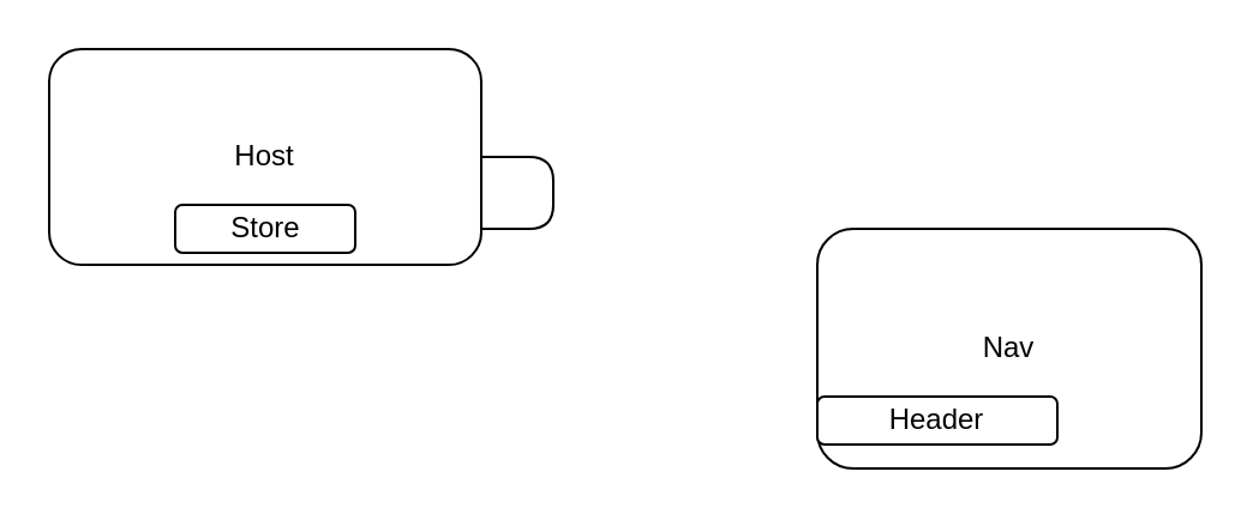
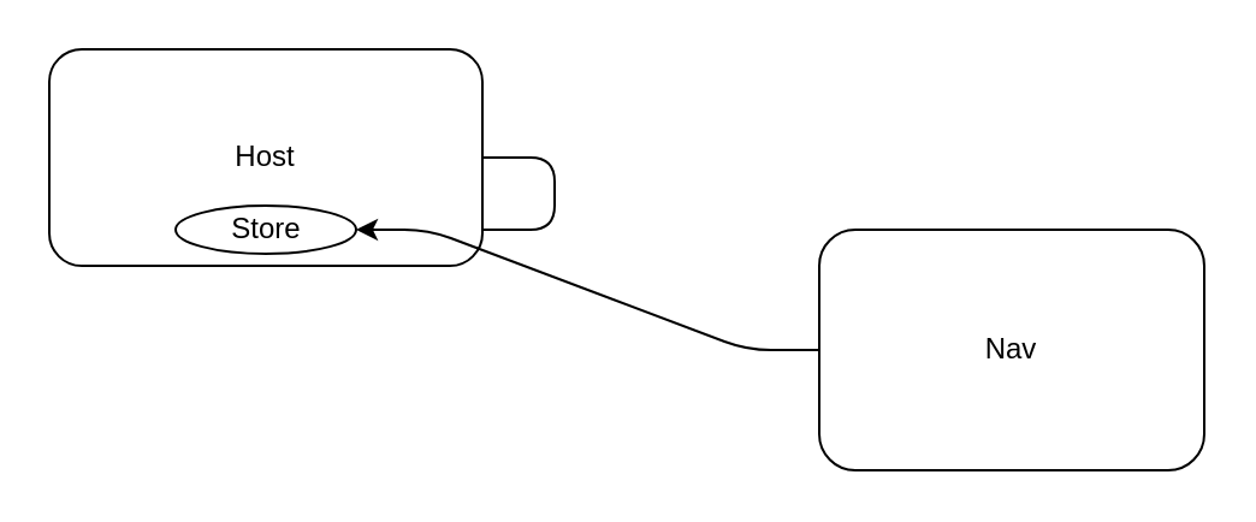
- <mxCell id="7" value="Store" style="rounded=1;whiteSpace=wrap;html=1;" vertex="1" parent="1"><mxGeometry x="72.5" y="85" width="75" height="20" as="geometry" /></mxCell>
+ <mxCell id="7" value="Store" style="ellipse;whiteSpace=wrap;html=1;" vertex="1" parent="1"><mxGeometry x="72.5" y="85" width="75" height="20" as="geometry" /></mxCell>
+ <mxCell id="4" style="edgeStyle=entityRelationEdgeStyle;html=1;" edge="1" parent="1" source="5" target="7"><mxGeometry relative="1" as="geometry" /></mxCell>
- <mxCell id="6" value="Header" style="rounded=1;whiteSpace=wrap;html=1;" vertex="1" parent="1"><mxGeometry x="340" y="165" width="100" height="20" as="geometry" /></mxCell>
